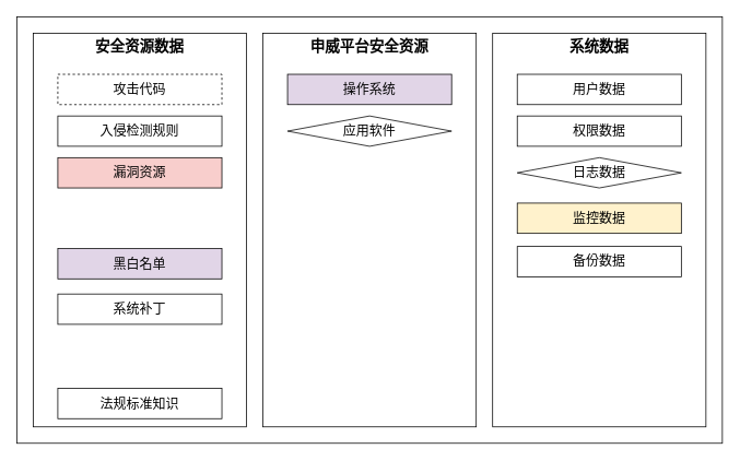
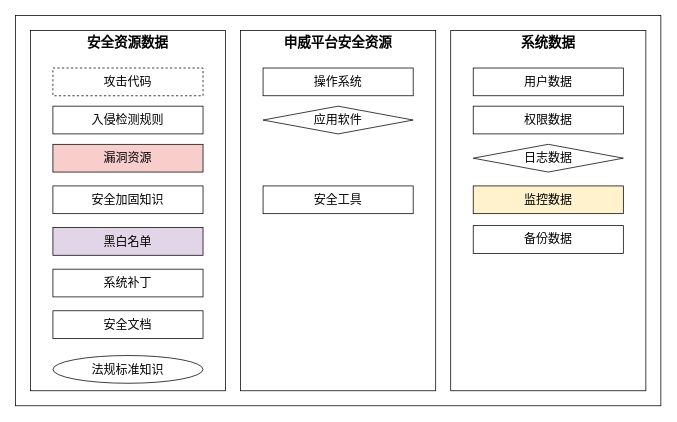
- <mxCell id="20" value="操作系统" style="rounded=0;whiteSpace=wrap;html=1;fontSize=16;fillColor=#e1d5e7;" vertex="1" parent="19"><mxGeometry width="200" height="36.964" as="geometry" /></mxCell>
+ <mxCell id="20" value="操作系统" style="rounded=0;whiteSpace=wrap;html=1;fontSize=16;" vertex="1" parent="19"><mxGeometry width="200" height="36.964" as="geometry" /></mxCell>
+ <mxCell id="14" value="安全加固知识" style="rounded=0;whiteSpace=wrap;html=1;fontSize=16;" vertex="1" parent="10"><mxGeometry y="157.096" width="200" height="36.964" as="geometry" /></mxCell>
+ <mxCell id="22" value="安全工具" style="rounded=0;whiteSpace=wrap;html=1;fontSize=16;" vertex="1" parent="19"><mxGeometry y="157.096" width="200" height="36.964" as="geometry" /></mxCell>
+ <mxCell id="17" value="安全文档" style="rounded=0;whiteSpace=wrap;html=1;fontSize=16;" vertex="1" parent="10"><mxGeometry y="323.432" width="200" height="36.964" as="geometry" /></mxCell>
- <mxCell id="18" value="法规标准知识" style="rounded=0;whiteSpace=wrap;html=1;fontSize=16;" vertex="1" parent="10"><mxGeometry y="383.036" width="200" height="36.964" as="geometry" /></mxCell>
+ <mxCell id="18" value="法规标准知识" style="ellipse;whiteSpace=wrap;html=1;fontSize=16;" vertex="1" parent="10"><mxGeometry y="383.036" width="200" height="36.964" as="geometry" /></mxCell>
